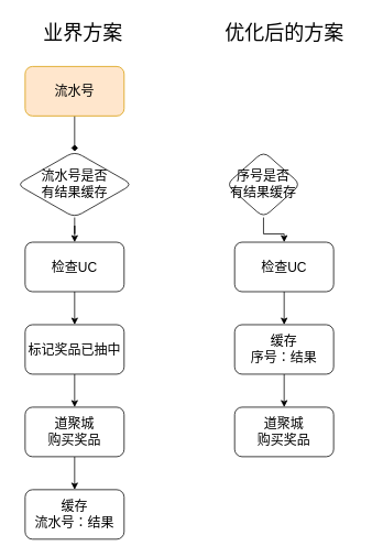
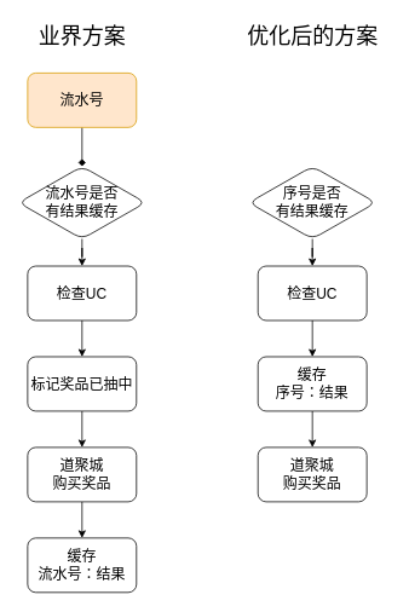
- <mxCell id="10" value="&lt;span style=&quot;font-size: 24px;&quot;&gt;业界方案&lt;/span&gt;" style="text;html=1;align=center;verticalAlign=middle;resizable=0;points=[];autosize=1;strokeColor=none;fillColor=none;fontSize=18;" vertex="1" parent="1"><mxGeometry x="40" y="20" width="120" height="40" as="geometry" /></mxCell>
+ <mxCell id="10" value="&lt;span style=&quot;font-size: 24px;&quot;&gt;业界方案&lt;/span&gt;" style="text;html=1;align=center;verticalAlign=middle;resizable=0;points=[];autosize=1;strokeColor=none;fillColor=none;fontSize=18;" vertex="1" parent="1"><mxGeometry x="30" y="20" width="120" height="40" as="geometry" /></mxCell>
- <mxCell id="21" value="序号是否&lt;br&gt;有结果缓存" style="rhombus;whiteSpace=wrap;html=1;rounded=1;fontSize=16;" vertex="1" parent="1"><mxGeometry x="274" y="183" width="90" height="80" as="geometry" /></mxCell>
+ <mxCell id="21" value="序号是否&lt;br&gt;有结果缓存" style="rhombus;whiteSpace=wrap;html=1;rounded=1;fontSize=16;" vertex="1" parent="1"><mxGeometry x="274" y="183" width="140" height="80" as="geometry" /></mxCell>
